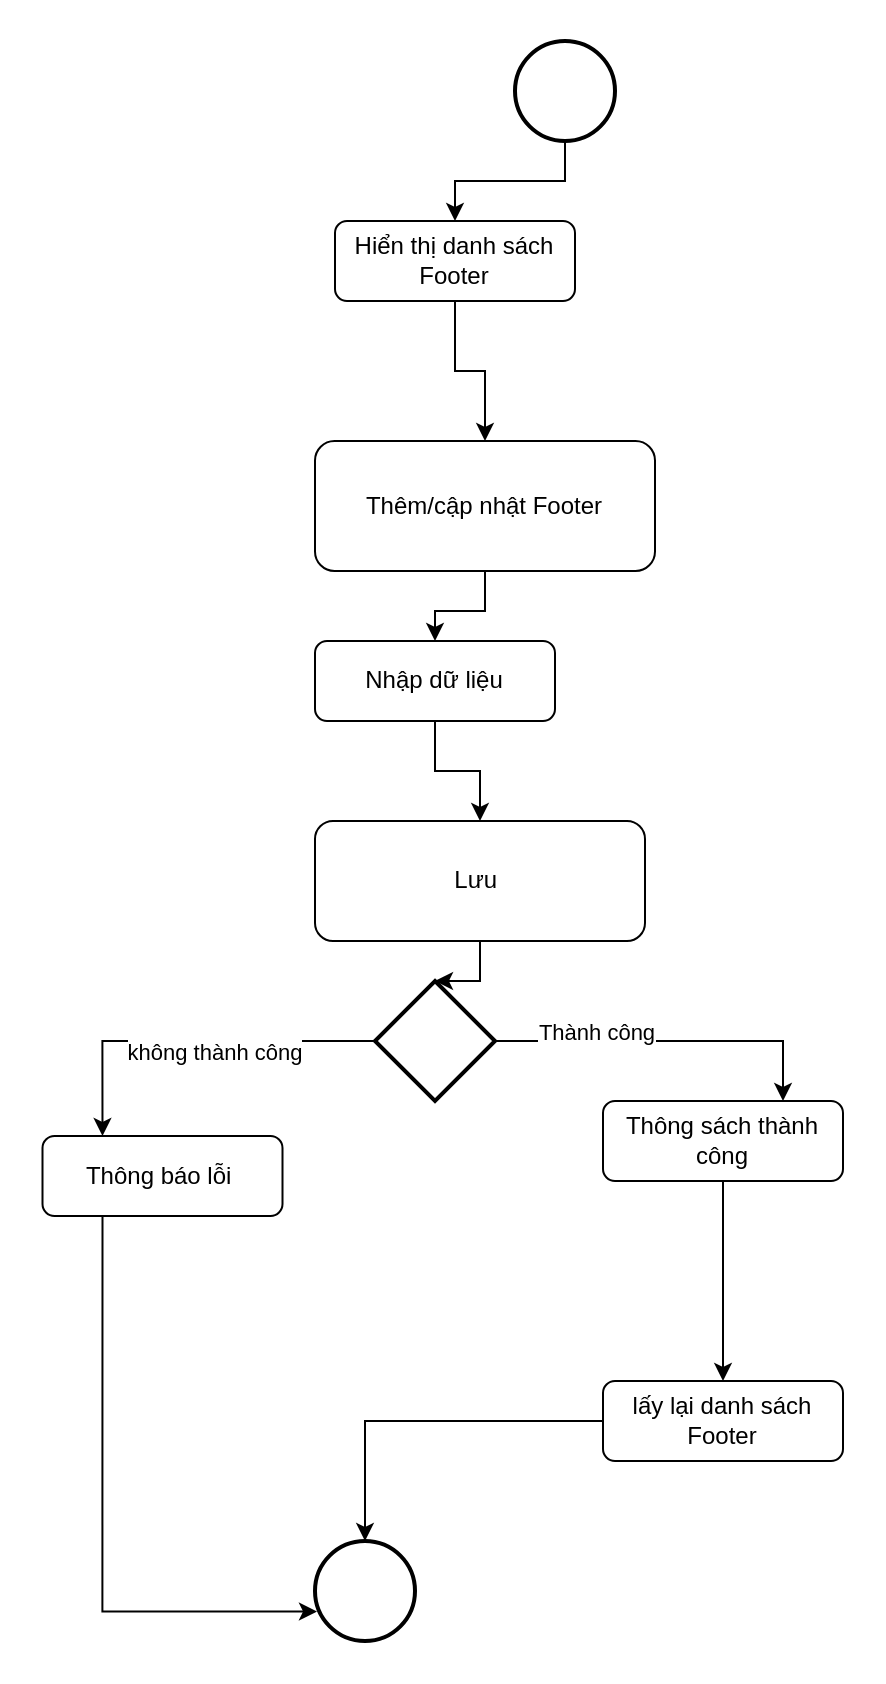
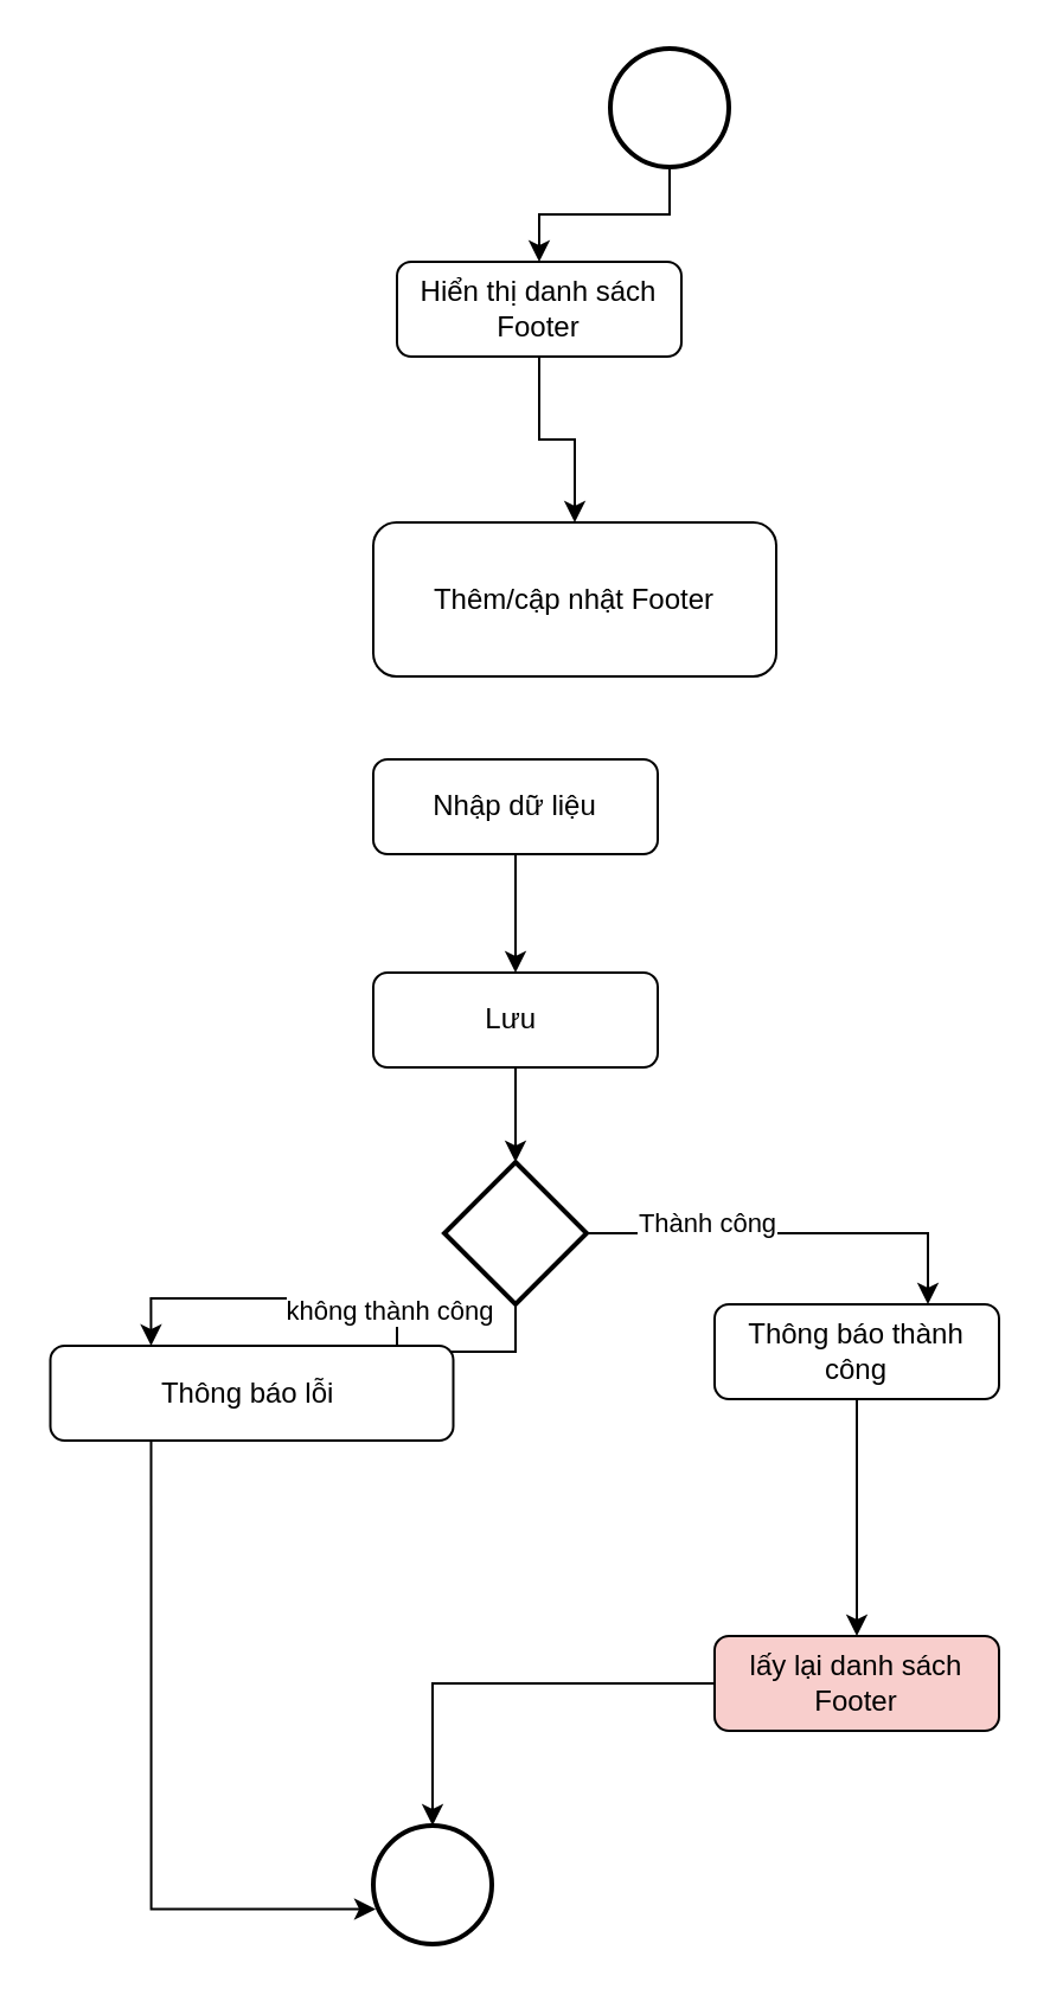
- <mxCell id="7" value="" style="edgeStyle=orthogonalEdgeStyle;rounded=0;orthogonalLoop=1;jettySize=auto;html=1;" edge="1" parent="1" source="8" target="10"><mxGeometry relative="1" as="geometry" /></mxCell>
- <mxCell id="12" value="Lưu&amp;nbsp;" style="rounded=1;whiteSpace=wrap;html=1;fontSize=12;glass=0;strokeWidth=1;shadow=0;" vertex="1" parent="1"><mxGeometry x="157" y="410" width="165" height="60" as="geometry" /></mxCell>
+ <mxCell id="12" value="Lưu&amp;nbsp;" style="rounded=1;whiteSpace=wrap;html=1;fontSize=12;glass=0;strokeWidth=1;shadow=0;" vertex="1" parent="1"><mxGeometry x="157" y="410" width="120" height="40" as="geometry" /></mxCell>
- <mxCell id="19" value="Thông sách thành công" style="rounded=1;whiteSpace=wrap;html=1;fontSize=12;glass=0;strokeWidth=1;shadow=0;" vertex="1" parent="1"><mxGeometry x="301" y="550" width="120" height="40" as="geometry" /></mxCell>
+ <mxCell id="19" value="Thông báo thành công" style="rounded=1;whiteSpace=wrap;html=1;fontSize=12;glass=0;strokeWidth=1;shadow=0;" vertex="1" parent="1"><mxGeometry x="301" y="550" width="120" height="40" as="geometry" /></mxCell>
- <mxCell id="20" value="Thông báo lỗi&amp;nbsp;" style="rounded=1;whiteSpace=wrap;html=1;fontSize=12;glass=0;strokeWidth=1;shadow=0;" vertex="1" parent="1"><mxGeometry x="20.75" y="567.5" width="120" height="40" as="geometry" /></mxCell>
+ <mxCell id="20" value="Thông báo lỗi&amp;nbsp;" style="rounded=1;whiteSpace=wrap;html=1;fontSize=12;glass=0;strokeWidth=1;shadow=0;" vertex="1" parent="1"><mxGeometry x="20.75" y="567.5" width="170" height="40" as="geometry" /></mxCell>
- <mxCell id="23" value="lấy lại danh sách Footer" style="rounded=1;whiteSpace=wrap;html=1;fontSize=12;glass=0;strokeWidth=1;shadow=0;" vertex="1" parent="1"><mxGeometry x="301" y="690" width="120" height="40" as="geometry" /></mxCell>
+ <mxCell id="23" value="lấy lại danh sách Footer" style="rounded=1;whiteSpace=wrap;html=1;fontSize=12;glass=0;strokeWidth=1;shadow=0;fillColor=#f8cecc;" vertex="1" parent="1"><mxGeometry x="301" y="690" width="120" height="40" as="geometry" /></mxCell>
